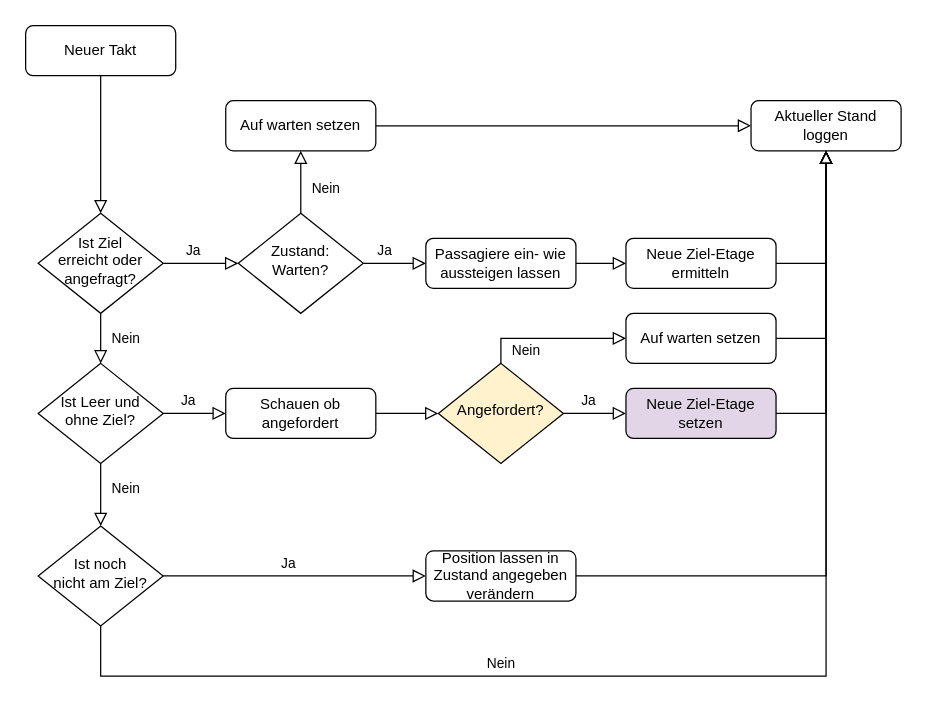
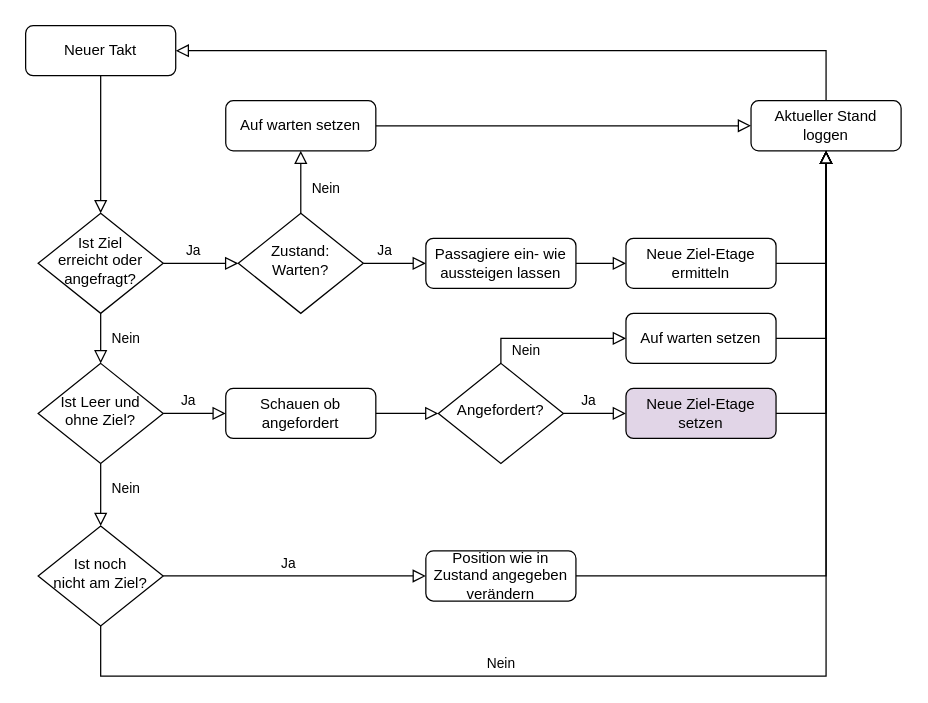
+ <mxCell id="16" style="edgeStyle=orthogonalEdgeStyle;rounded=0;orthogonalLoop=1;jettySize=auto;html=1;endSize=8;endArrow=block;endFill=0;" edge="1" parent="1" source="17" target="3"><mxGeometry relative="1" as="geometry"><Array as="points"><mxPoint x="660" y="40" /></Array></mxGeometry></mxCell>
- <mxCell id="30" value="Angefordert?" style="rhombus;whiteSpace=wrap;html=1;shadow=0;fontFamily=Helvetica;fontSize=12;align=center;strokeWidth=1;spacing=6;spacingTop=-4;fillColor=#fff2cc;" vertex="1" parent="1"><mxGeometry x="350" y="290" width="100" height="80" as="geometry" /></mxCell>
+ <mxCell id="30" value="Angefordert?" style="rhombus;whiteSpace=wrap;html=1;shadow=0;fontFamily=Helvetica;fontSize=12;align=center;strokeWidth=1;spacing=6;spacingTop=-4;" vertex="1" parent="1"><mxGeometry x="350" y="290" width="100" height="80" as="geometry" /></mxCell>
- <mxCell id="20" value="Position lassen in Zustand angegeben verändern" style="rounded=1;whiteSpace=wrap;html=1;fontSize=12;glass=0;strokeWidth=1;shadow=0;" vertex="1" parent="1"><mxGeometry x="340" y="440" width="120" height="40" as="geometry" /></mxCell>
+ <mxCell id="20" value="Position wie in Zustand angegeben verändern" style="rounded=1;whiteSpace=wrap;html=1;fontSize=12;glass=0;strokeWidth=1;shadow=0;" vertex="1" parent="1"><mxGeometry x="340" y="440" width="120" height="40" as="geometry" /></mxCell>
